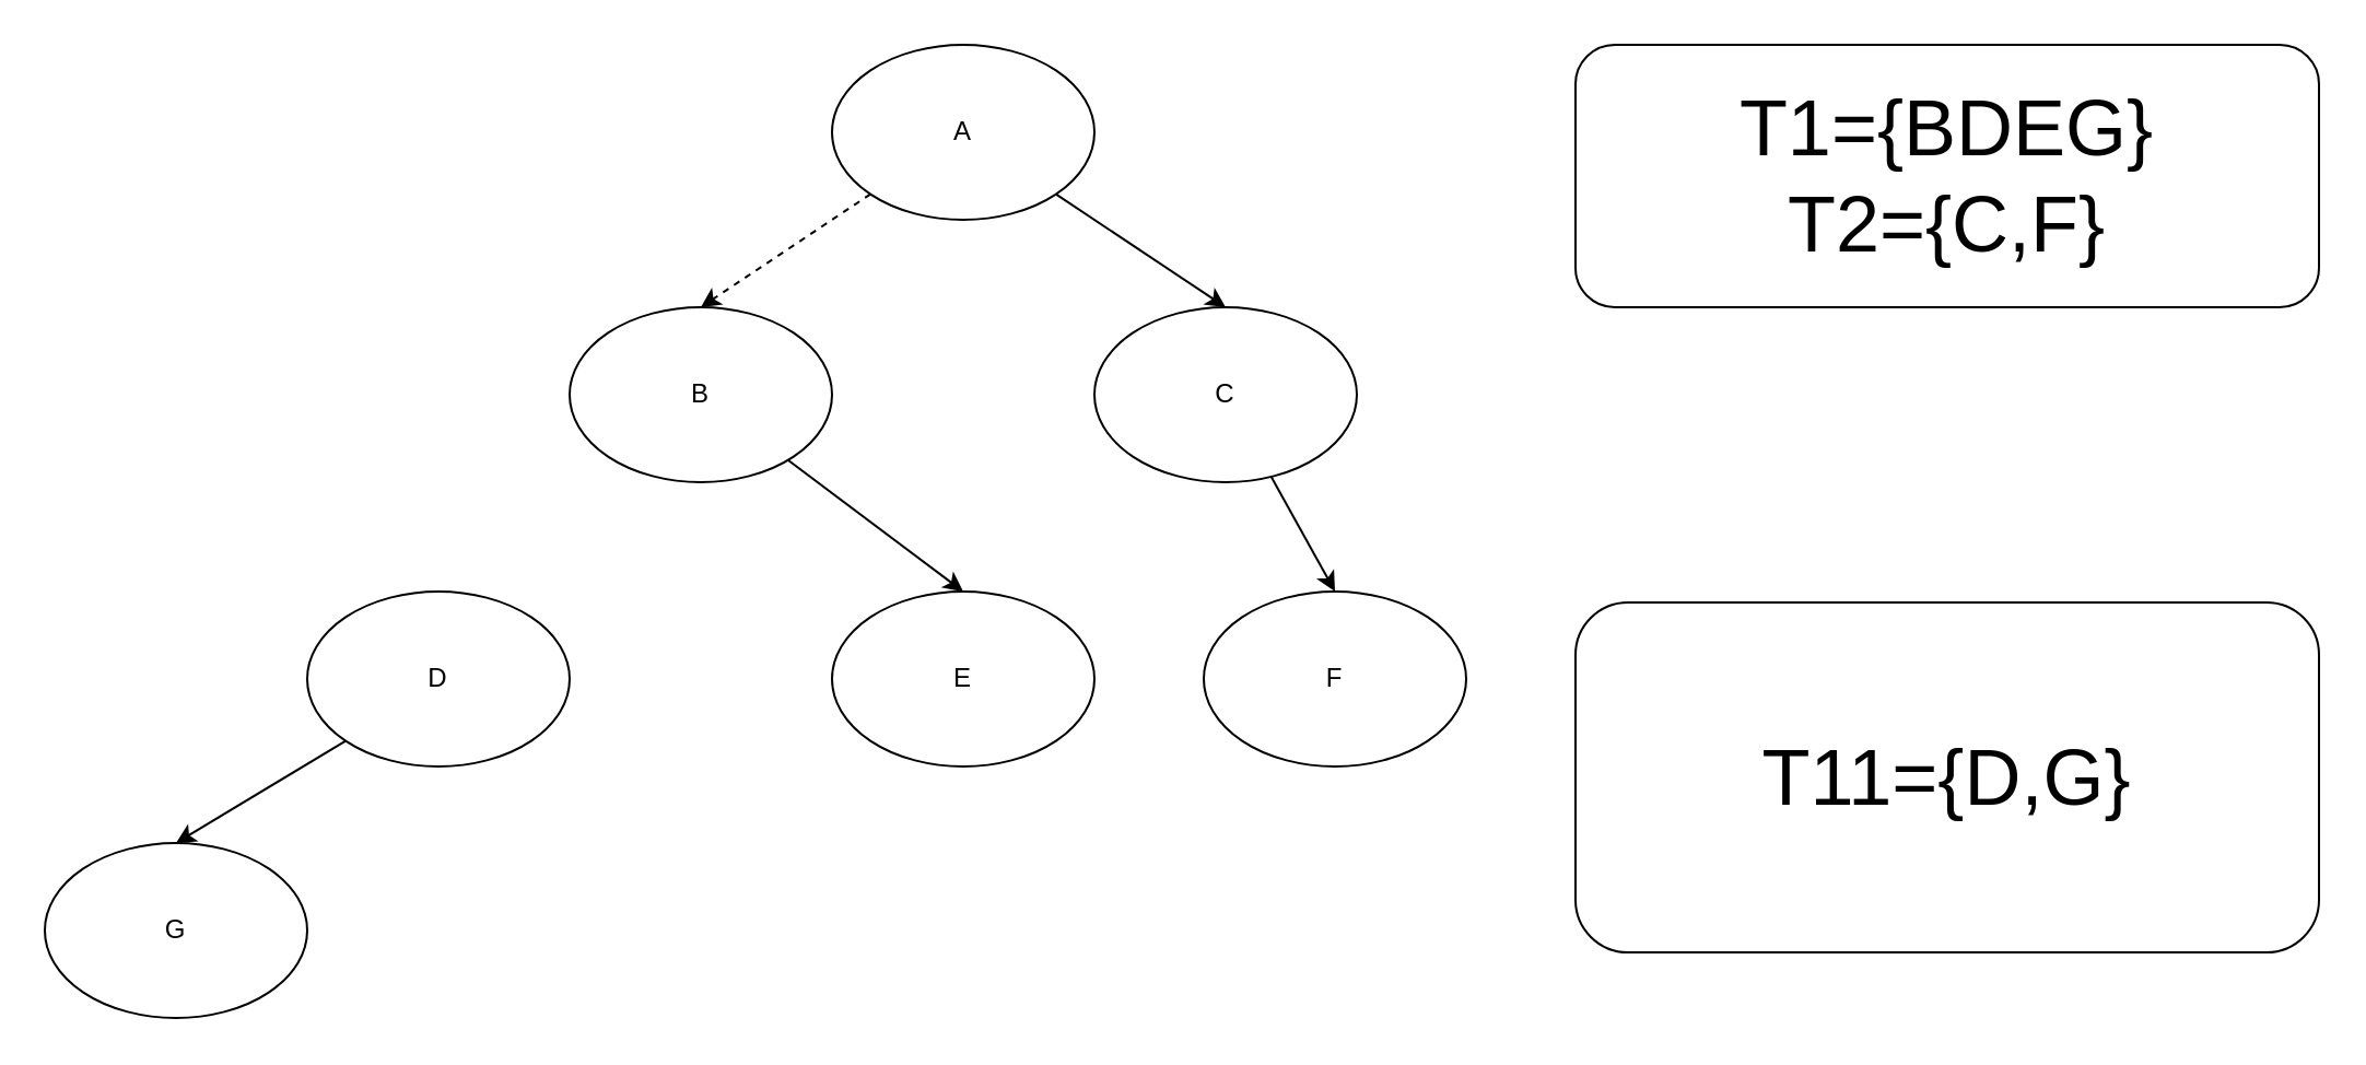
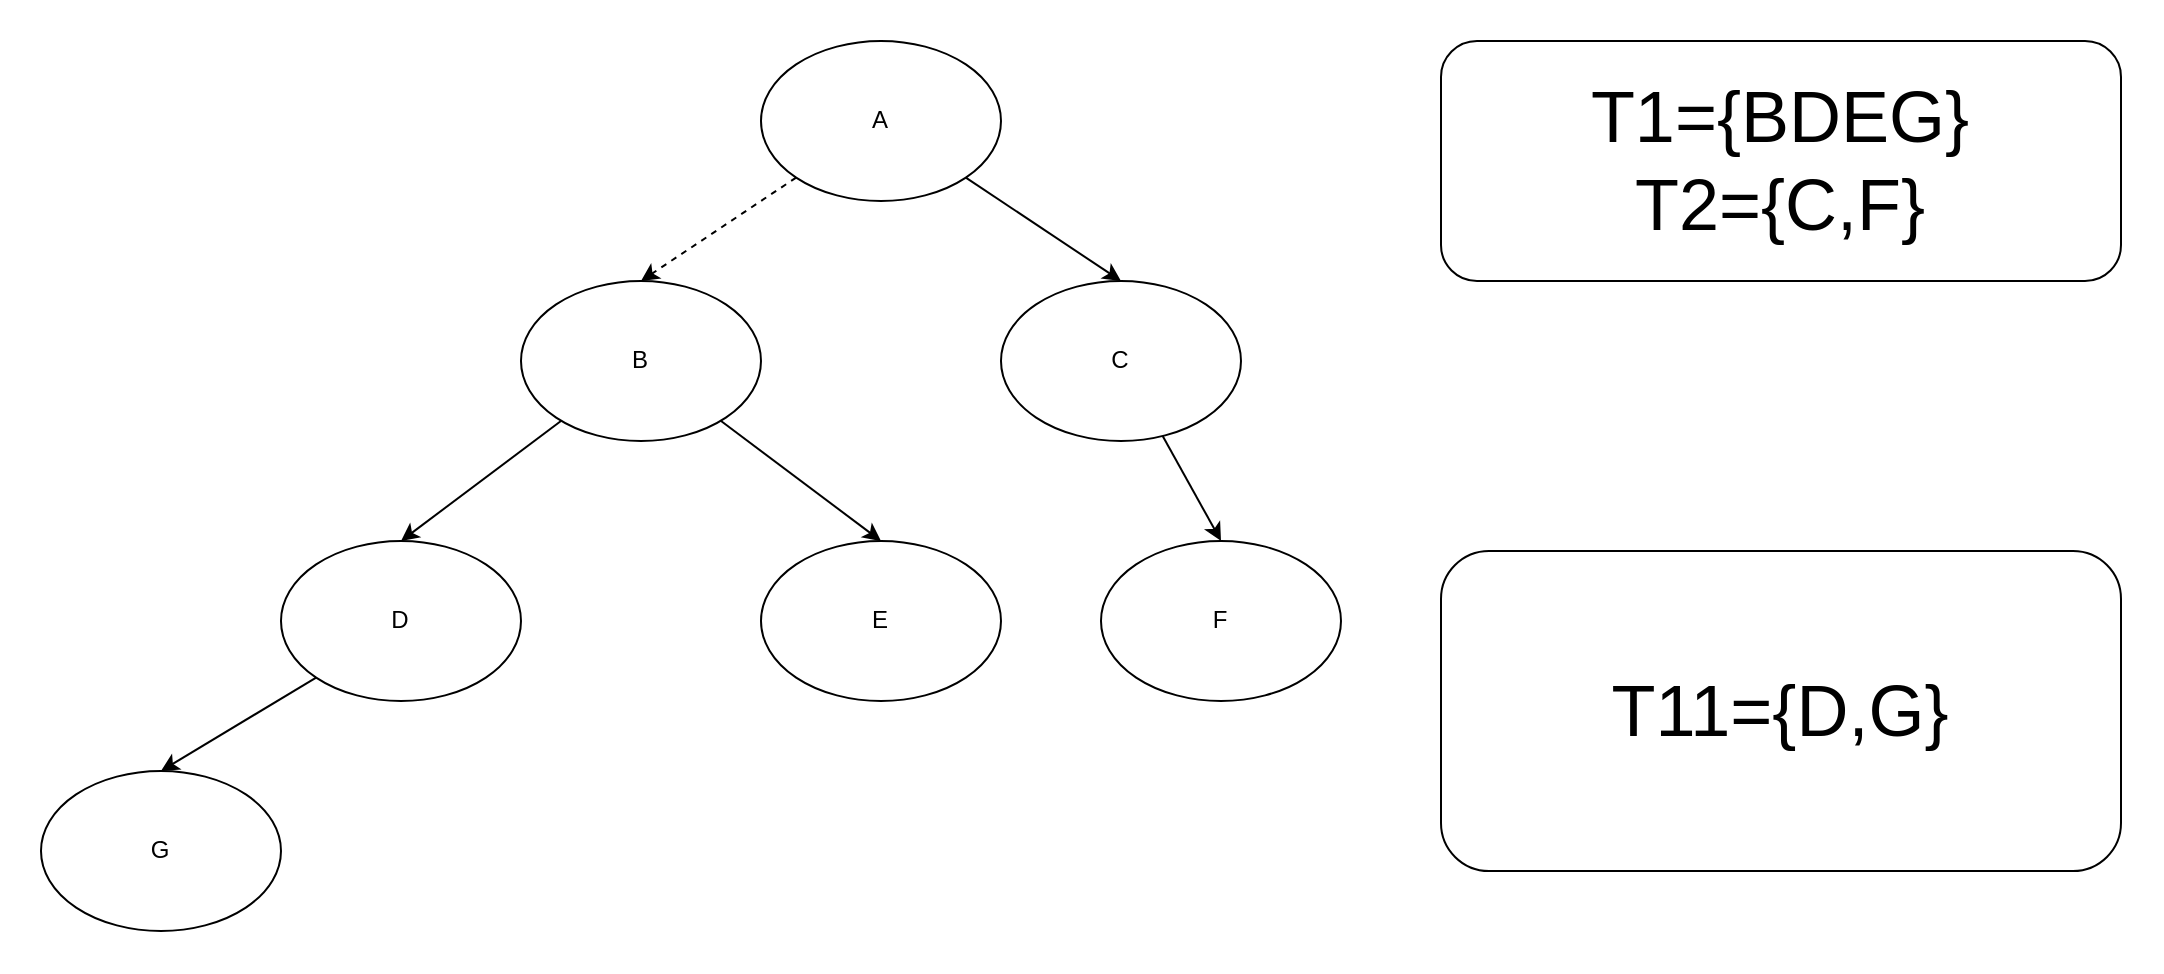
+ <mxCell id="5" style="rounded=0;orthogonalLoop=1;jettySize=auto;html=1;entryX=0.5;entryY=0;entryDx=0;entryDy=0;" parent="1" source="7" target="11" edge="1"><mxGeometry relative="1" as="geometry" /></mxCell>
